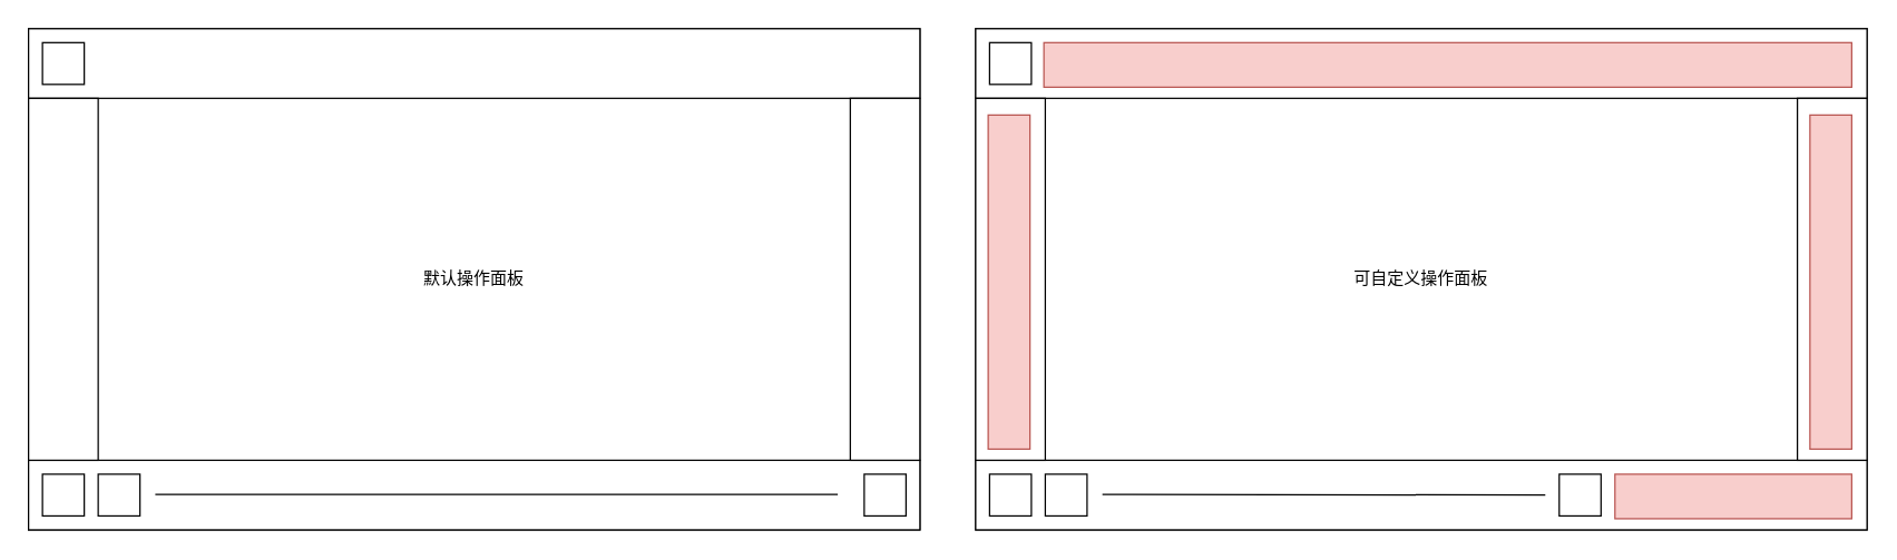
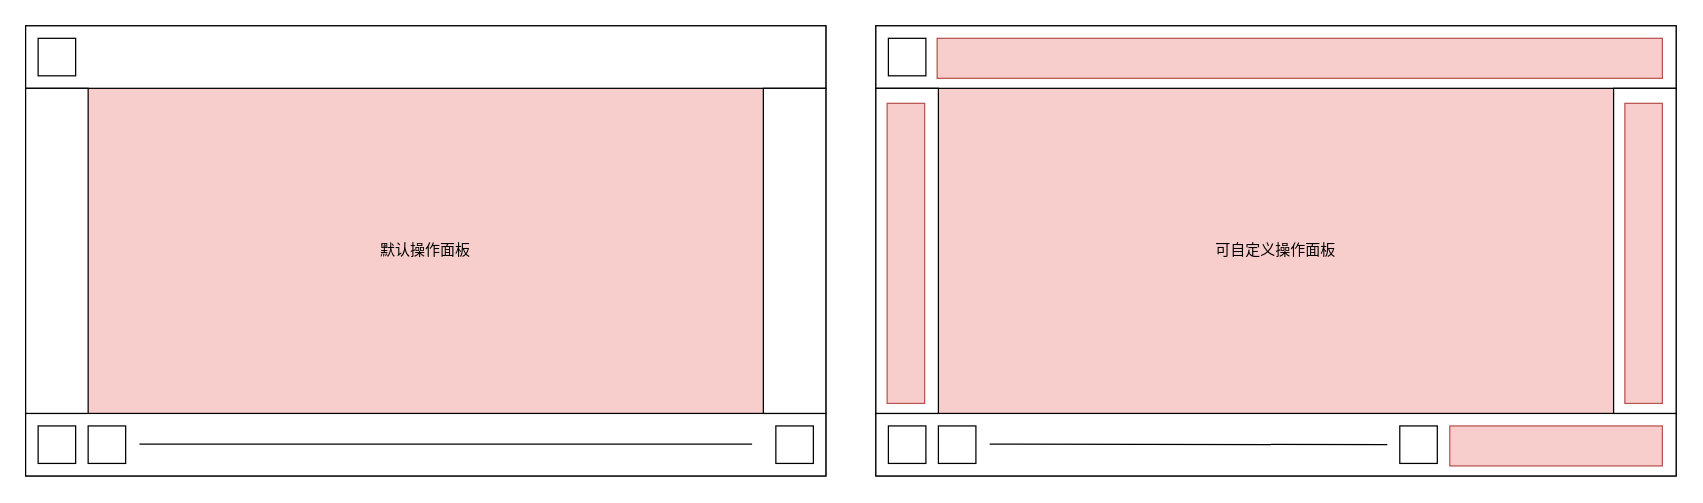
- <mxCell id="2" value="默认操作面板" style="rounded=0;whiteSpace=wrap;html=1;" vertex="1" parent="1"><mxGeometry x="20" y="20" width="640" height="360" as="geometry" /></mxCell>
+ <mxCell id="2" value="默认操作面板" style="rounded=0;whiteSpace=wrap;html=1;fillColor=#f8cecc;" vertex="1" parent="1"><mxGeometry x="20" y="20" width="640" height="360" as="geometry" /></mxCell>
- <mxCell id="12" value="可自定义操作面板" style="rounded=0;whiteSpace=wrap;html=1;" vertex="1" parent="1"><mxGeometry x="700" y="20" width="640" height="360" as="geometry" /></mxCell>
+ <mxCell id="12" value="可自定义操作面板" style="rounded=0;whiteSpace=wrap;html=1;fillColor=#f8cecc;" vertex="1" parent="1"><mxGeometry x="700" y="20" width="640" height="360" as="geometry" /></mxCell>
